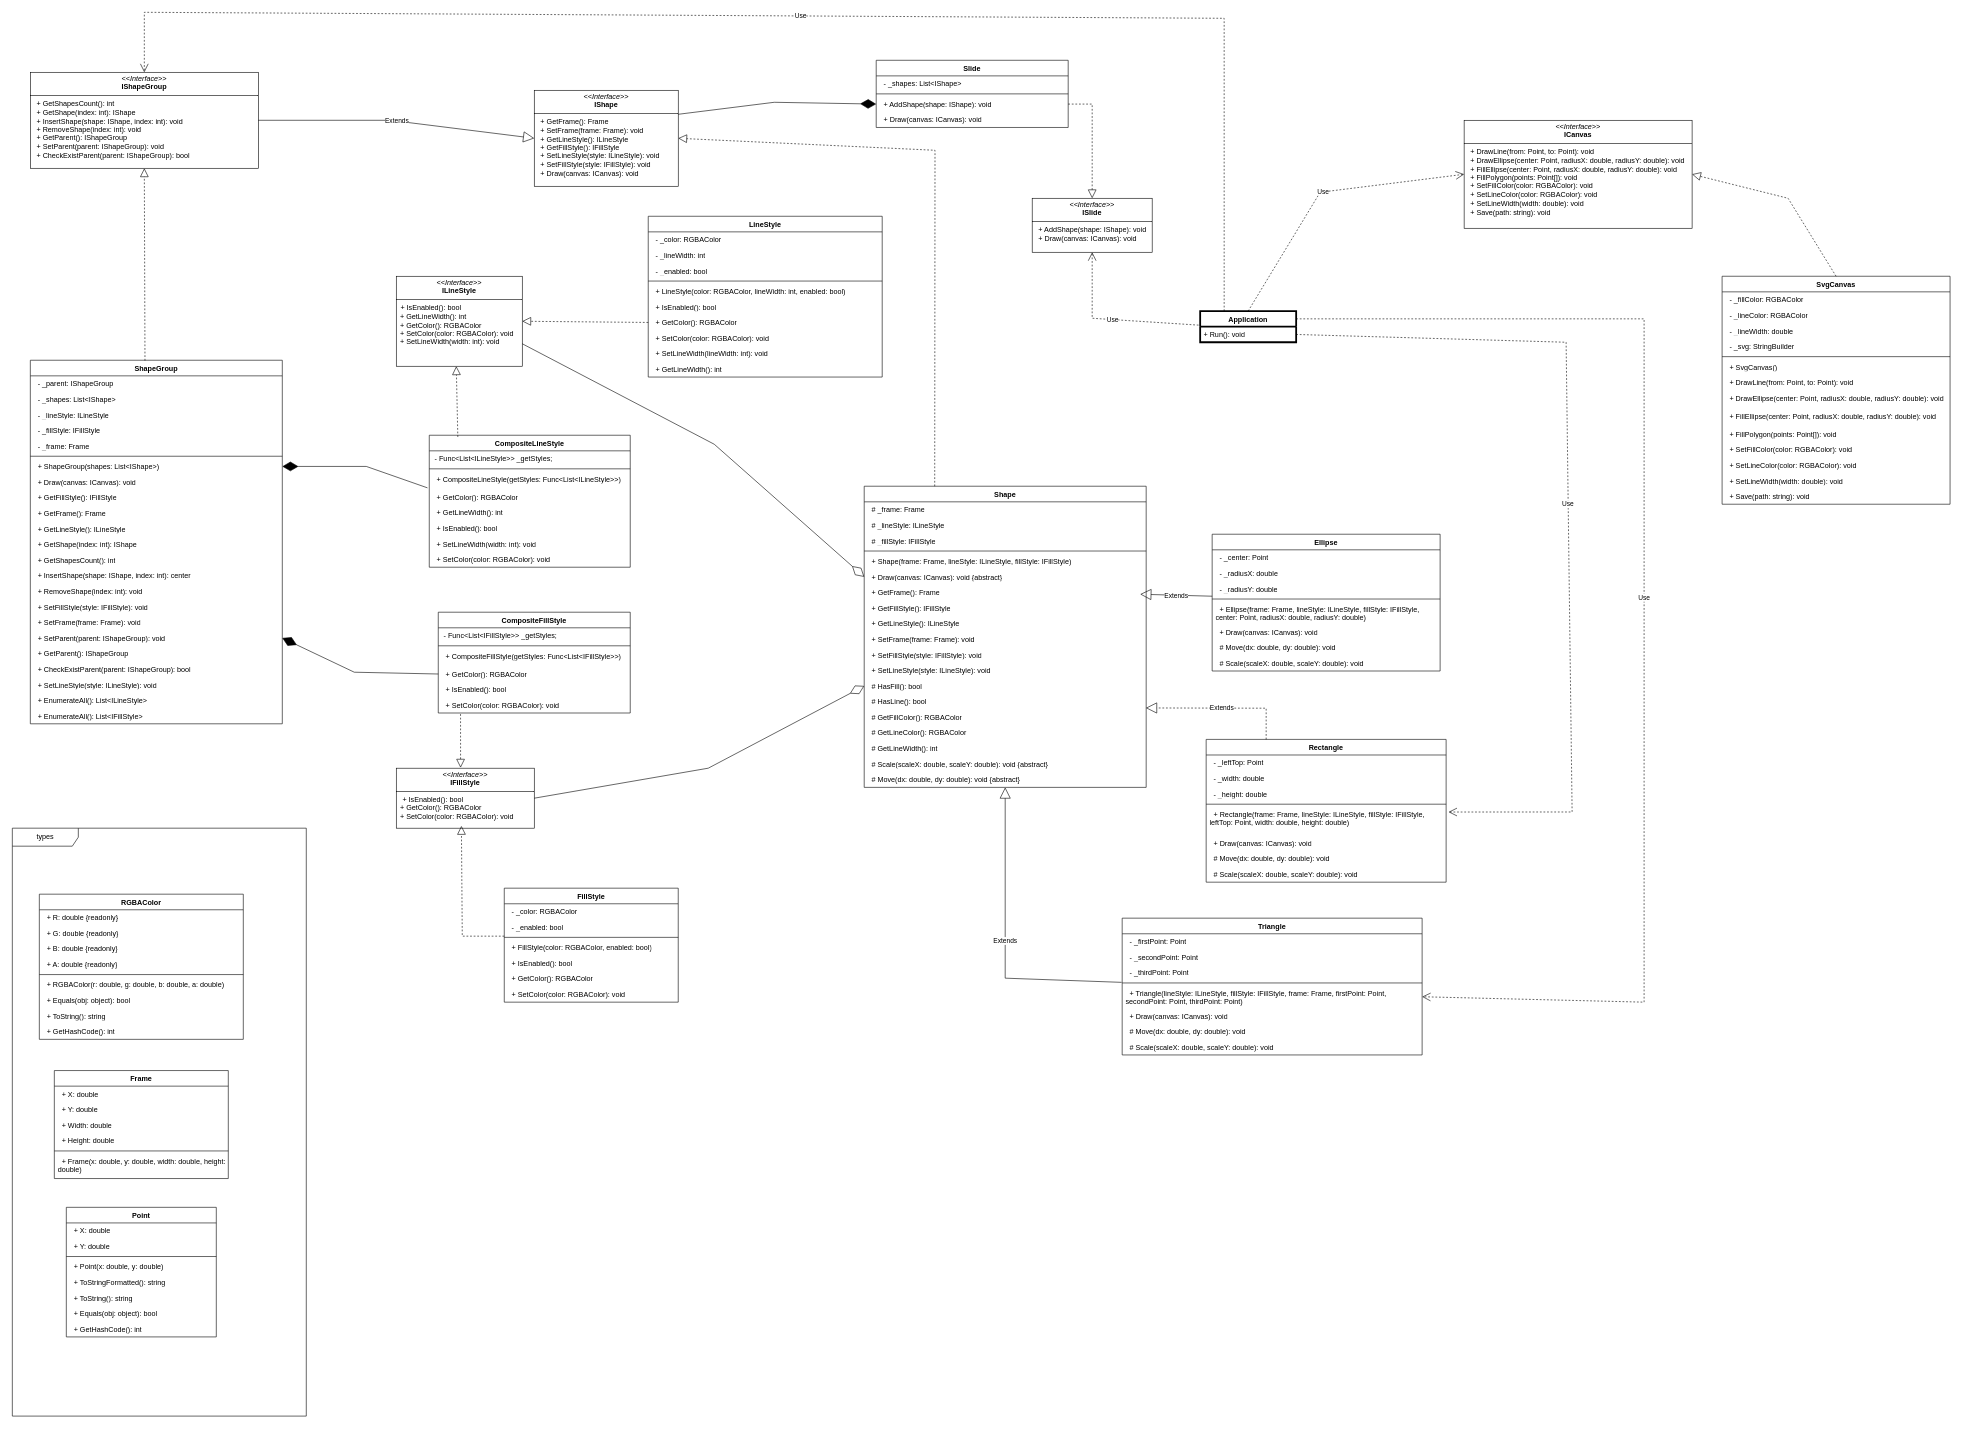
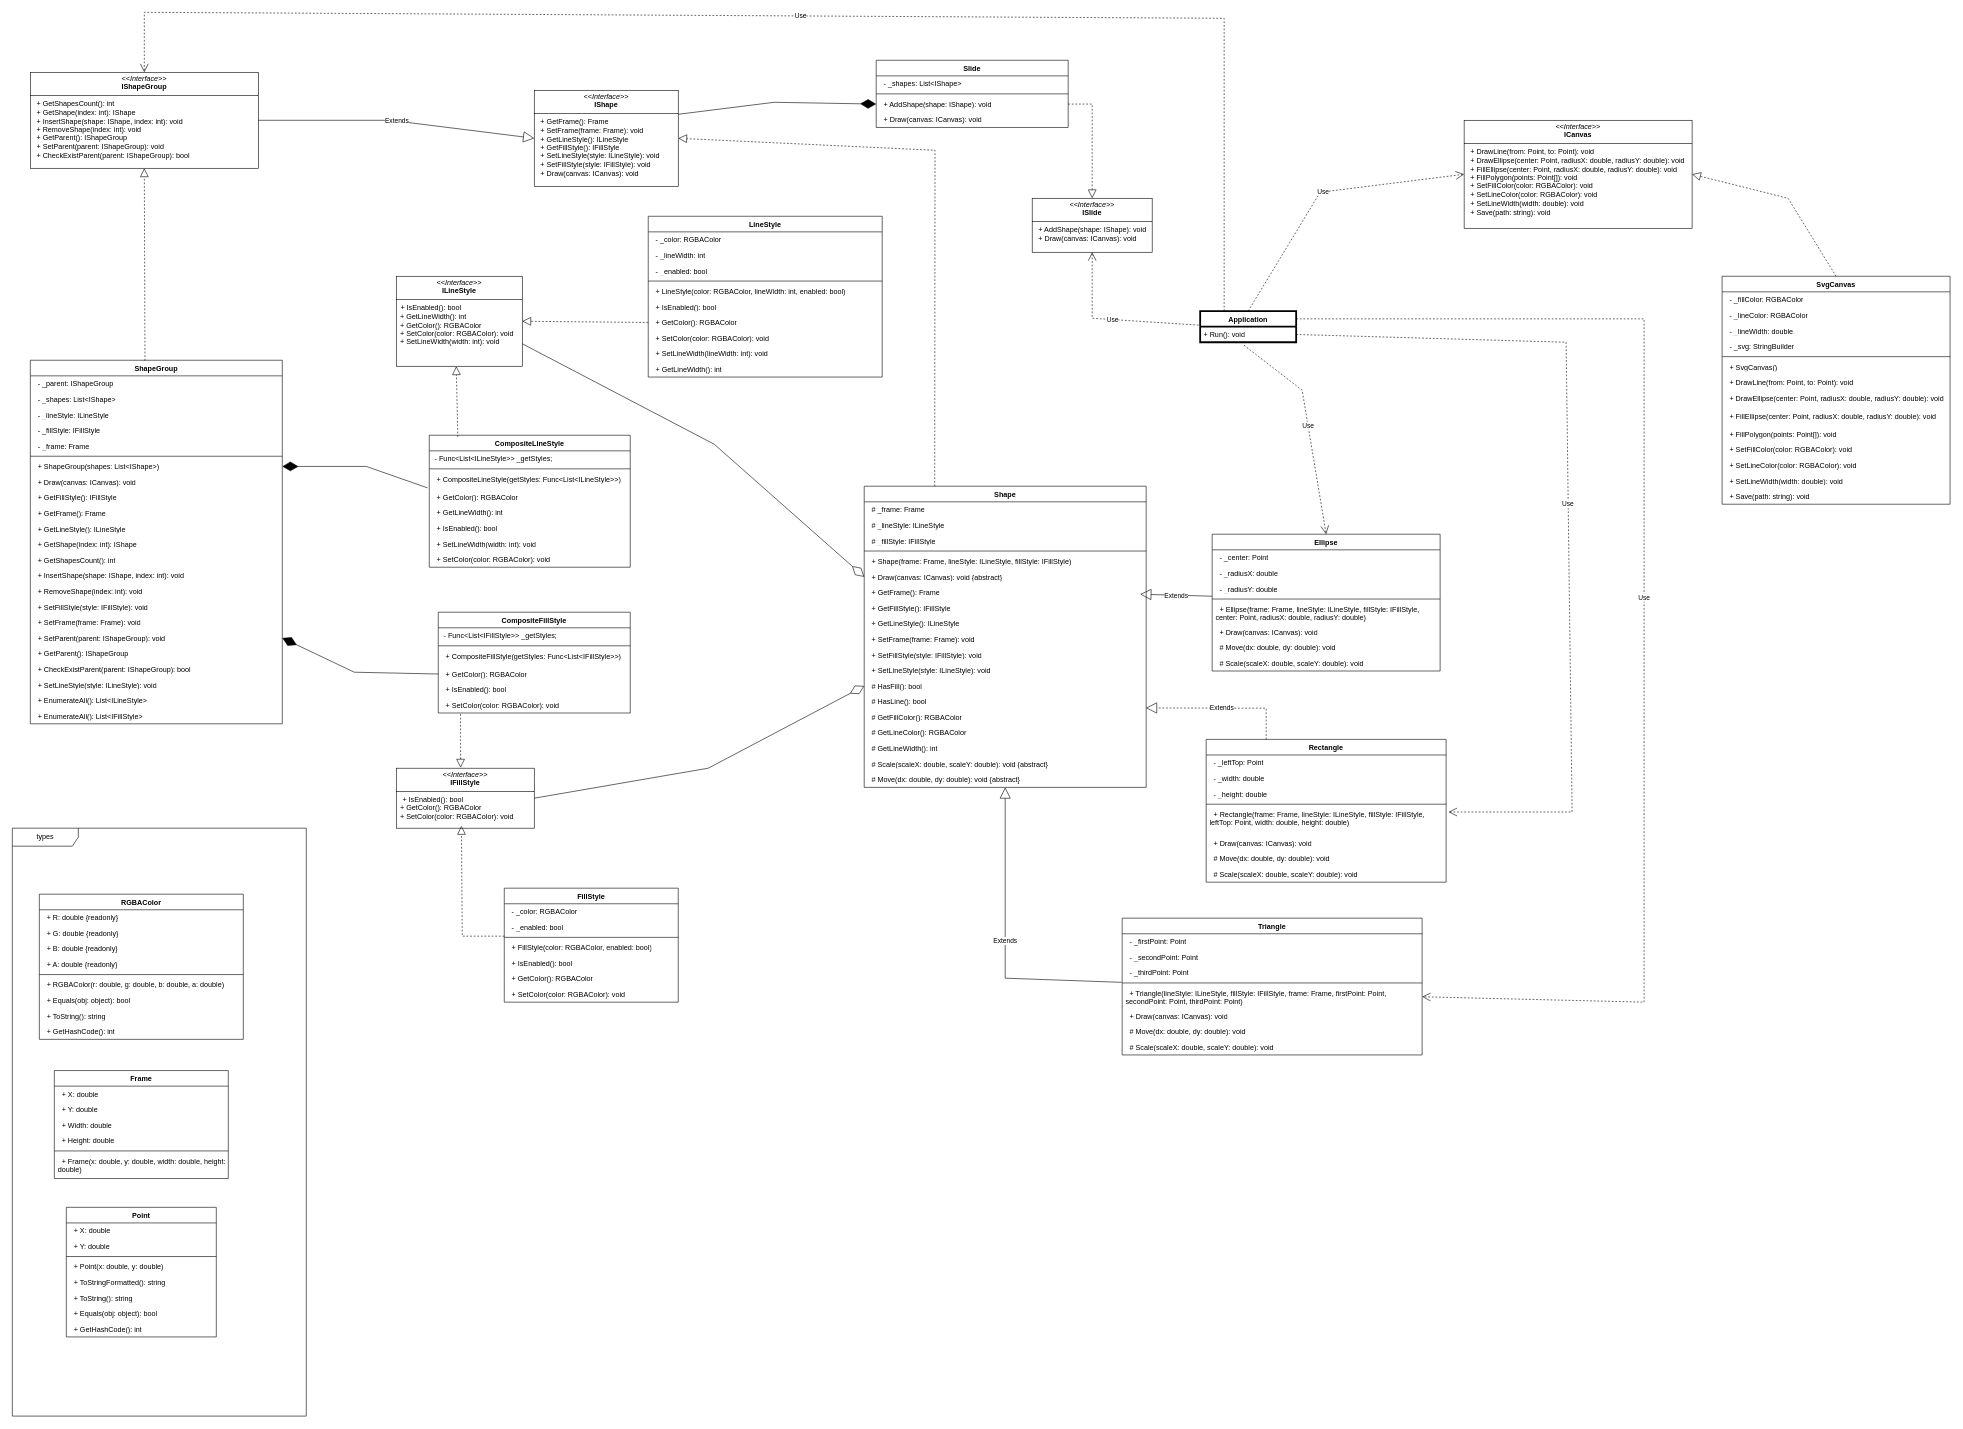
+ <mxCell id="178" value="Use" style="endArrow=open;endSize=12;dashed=1;html=1;rounded=0;exitX=0.456;exitY=1.189;exitDx=0;exitDy=0;exitPerimeter=0;entryX=0.5;entryY=0;entryDx=0;entryDy=0;" edge="1" parent="1" source="161" target="43"><mxGeometry width="160" relative="1" as="geometry"><mxPoint x="2007" y="551" as="sourcePoint" /><mxPoint x="1890" y="680" as="targetPoint" /><Array as="points"><mxPoint x="2170" y="650" /></Array></mxGeometry></mxCell>
- <mxCell id="33" value="&amp;nbsp; + InsertShape(shape: IShape, index: int): center" style="text;strokeColor=none;fillColor=none;align=left;verticalAlign=top;spacingLeft=4;spacingRight=4;overflow=hidden;rotatable=0;points=[[0,0.5],[1,0.5]];portConstraint=eastwest;whiteSpace=wrap;html=1;" vertex="1" parent="19"><mxGeometry y="346" width="420" height="26" as="geometry" /></mxCell>
+ <mxCell id="33" value="&amp;nbsp; + InsertShape(shape: IShape, index: int): void" style="text;strokeColor=none;fillColor=none;align=left;verticalAlign=top;spacingLeft=4;spacingRight=4;overflow=hidden;rotatable=0;points=[[0,0.5],[1,0.5]];portConstraint=eastwest;whiteSpace=wrap;html=1;" vertex="1" parent="19"><mxGeometry y="346" width="420" height="26" as="geometry" /></mxCell>
